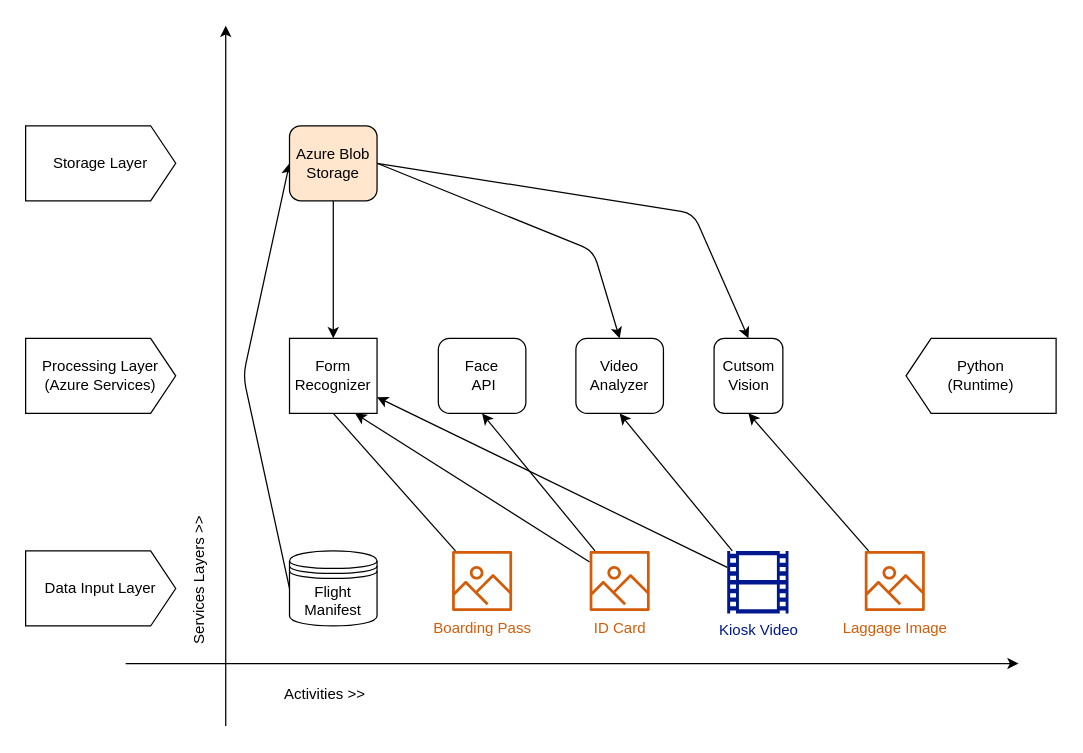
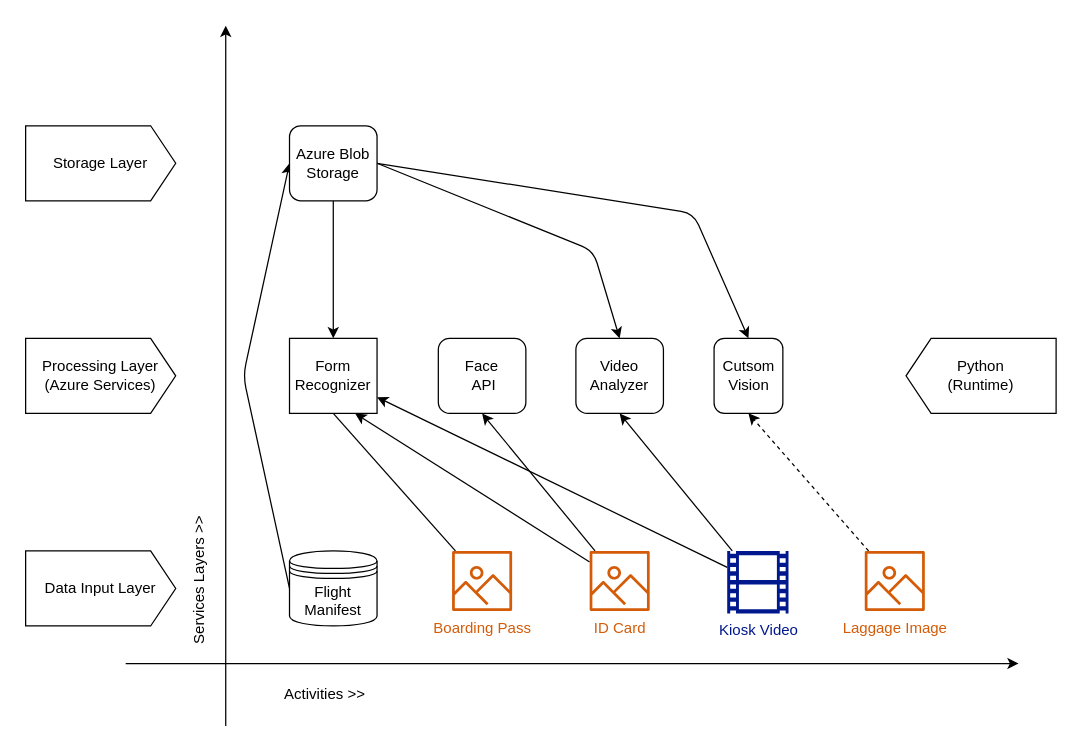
- <mxCell id="27" value="Azure Blob Storage" style="rounded=1;whiteSpace=wrap;html=1;fillColor=#ffe6cc;" vertex="1" parent="1"><mxGeometry x="231" y="100" width="70" height="60" as="geometry" /></mxCell>
+ <mxCell id="27" value="Azure Blob Storage" style="rounded=1;whiteSpace=wrap;html=1;" vertex="1" parent="1"><mxGeometry x="231" y="100" width="70" height="60" as="geometry" /></mxCell>
- <mxCell id="12" style="edgeStyle=none;html=1;entryX=0.5;entryY=1;entryDx=0;entryDy=0;" edge="1" parent="1" source="13" target="23"><mxGeometry relative="1" as="geometry" /></mxCell>
+ <mxCell id="12" style="edgeStyle=none;html=1;entryX=0.5;entryY=1;entryDx=0;entryDy=0;dashed=1;" edge="1" parent="1" source="13" target="23"><mxGeometry relative="1" as="geometry" /></mxCell>
